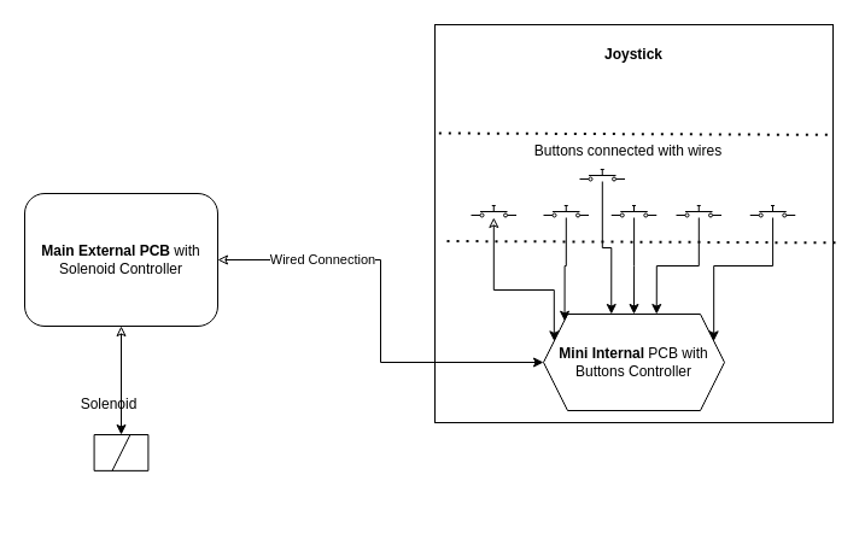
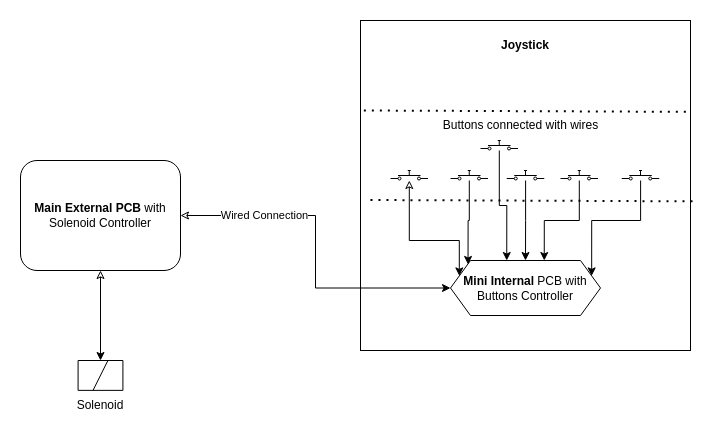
- <mxCell id="5" value="&lt;b&gt;Mini Internal&lt;/b&gt; PCB with Buttons Controller" style="shape=hexagon;perimeter=hexagonPerimeter2;whiteSpace=wrap;html=1;fixedSize=1;" vertex="1" parent="1"><mxGeometry x="450" y="260" width="150" height="80" as="geometry" /></mxCell>
+ <mxCell id="5" value="&lt;b&gt;Mini Internal&lt;/b&gt; PCB with Buttons Controller" style="shape=hexagon;perimeter=hexagonPerimeter2;whiteSpace=wrap;html=1;fixedSize=1;" vertex="1" parent="1"><mxGeometry x="450" y="260" width="150" height="55" as="geometry" /></mxCell>
- <mxCell id="25" value="Solenoid" style="text;html=1;strokeColor=none;fillColor=none;align=center;verticalAlign=middle;whiteSpace=wrap;rounded=0;" vertex="1" parent="1"><mxGeometry x="60" y="320" width="60" height="30" as="geometry" /></mxCell>
+ <mxCell id="25" value="Solenoid" style="text;html=1;strokeColor=none;fillColor=none;align=center;verticalAlign=middle;whiteSpace=wrap;rounded=0;" vertex="1" parent="1"><mxGeometry x="70" y="390" width="60" height="30" as="geometry" /></mxCell>
